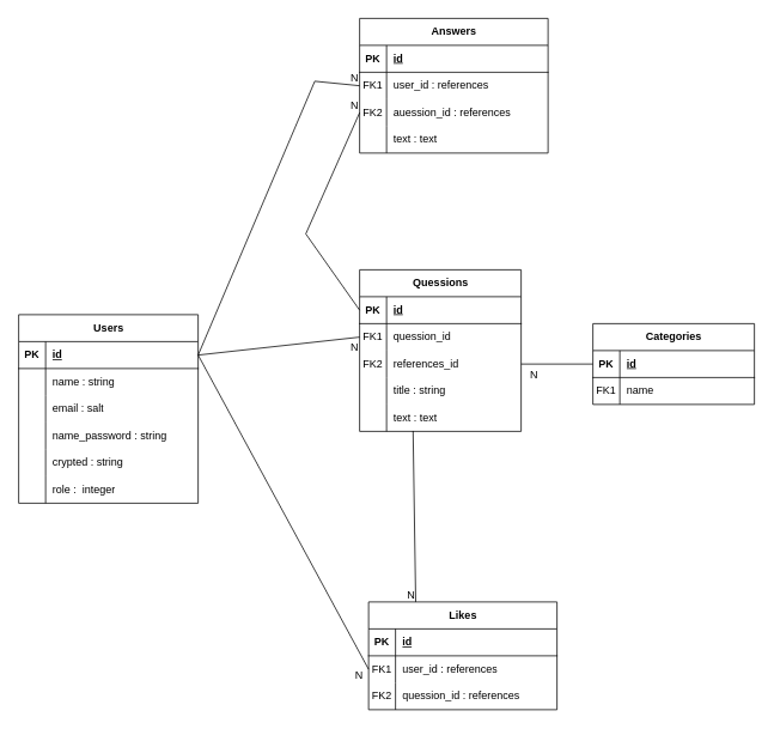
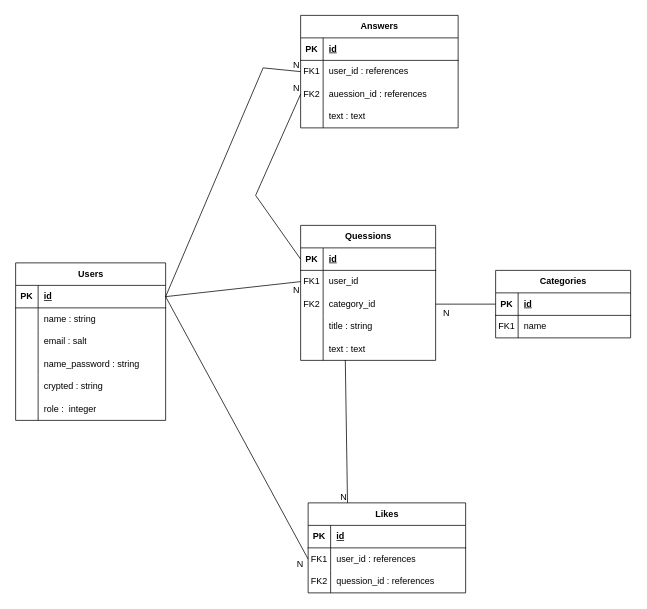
- <mxCell id="8" value="quession_id" style="shape=partialRectangle;connectable=0;fillColor=none;top=0;left=0;bottom=0;right=0;align=left;spacingLeft=6;overflow=hidden;whiteSpace=wrap;html=1;" vertex="1" parent="6"><mxGeometry x="30" width="150" height="30" as="geometry"><mxRectangle width="150" height="30" as="alternateBounds" /></mxGeometry></mxCell>
+ <mxCell id="8" value="user_id" style="shape=partialRectangle;connectable=0;fillColor=none;top=0;left=0;bottom=0;right=0;align=left;spacingLeft=6;overflow=hidden;whiteSpace=wrap;html=1;" vertex="1" parent="6"><mxGeometry x="30" width="150" height="30" as="geometry"><mxRectangle width="150" height="30" as="alternateBounds" /></mxGeometry></mxCell>
- <mxCell id="11" value="references_id" style="shape=partialRectangle;connectable=0;fillColor=none;top=0;left=0;bottom=0;right=0;align=left;spacingLeft=6;overflow=hidden;whiteSpace=wrap;html=1;" vertex="1" parent="9"><mxGeometry x="30" width="150" height="30" as="geometry"><mxRectangle width="150" height="30" as="alternateBounds" /></mxGeometry></mxCell>
+ <mxCell id="11" value="category_id" style="shape=partialRectangle;connectable=0;fillColor=none;top=0;left=0;bottom=0;right=0;align=left;spacingLeft=6;overflow=hidden;whiteSpace=wrap;html=1;" vertex="1" parent="9"><mxGeometry x="30" width="150" height="30" as="geometry"><mxRectangle width="150" height="30" as="alternateBounds" /></mxGeometry></mxCell>
